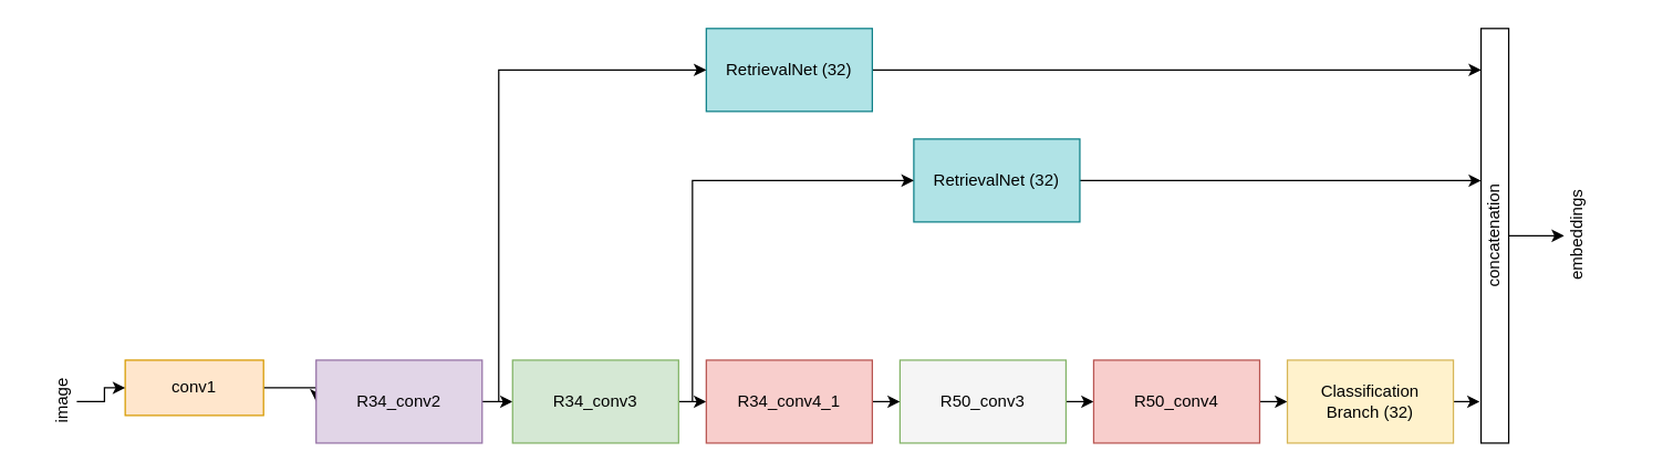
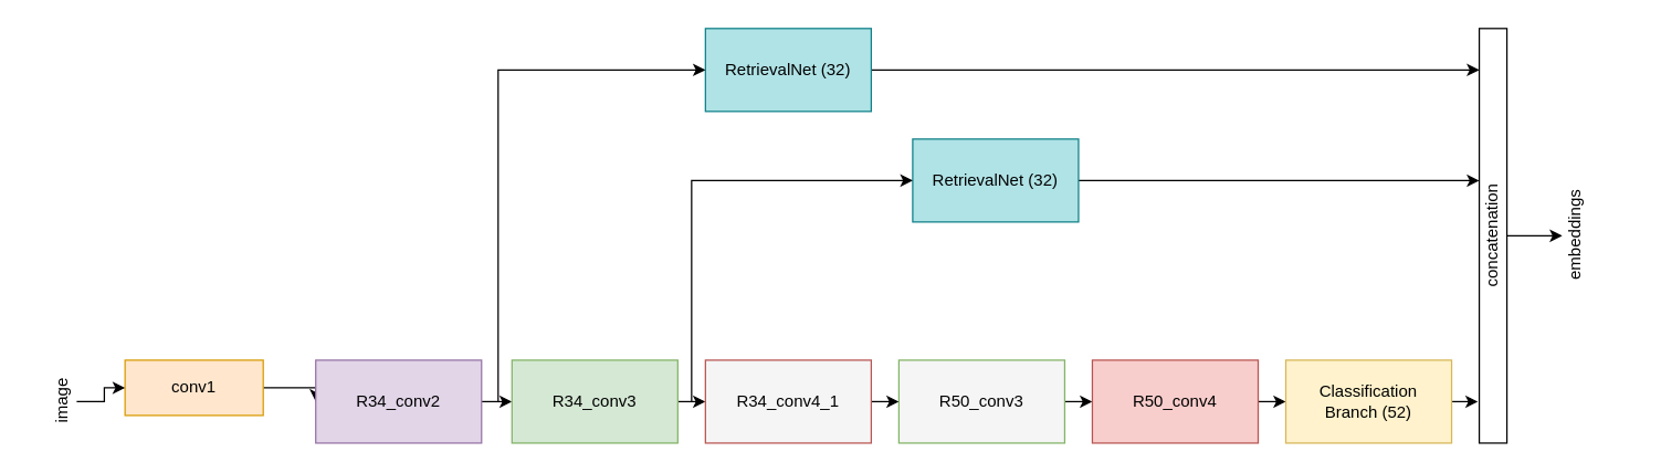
- <mxCell id="20" value="R34_conv4_1" style="rounded=0;whiteSpace=wrap;html=1;fillColor=#f8cecc;strokeColor=#b85450;" parent="1" vertex="1"><mxGeometry x="510" y="260" width="120" height="60" as="geometry" /></mxCell>
+ <mxCell id="20" value="R34_conv4_1" style="rounded=0;whiteSpace=wrap;html=1;fillColor=#f5f5f5;strokeColor=#b85450;" parent="1" vertex="1"><mxGeometry x="510" y="260" width="120" height="60" as="geometry" /></mxCell>
- <mxCell id="28" value="Classification&lt;br&gt;Branch (32)" style="rounded=0;whiteSpace=wrap;html=1;fillColor=#fff2cc;strokeColor=#d6b656;" parent="1" vertex="1"><mxGeometry x="930" y="260" width="120" height="60" as="geometry" /></mxCell>
+ <mxCell id="28" value="Classification&lt;br&gt;Branch (52)" style="rounded=0;whiteSpace=wrap;html=1;fillColor=#fff2cc;strokeColor=#d6b656;" parent="1" vertex="1"><mxGeometry x="930" y="260" width="120" height="60" as="geometry" /></mxCell>
